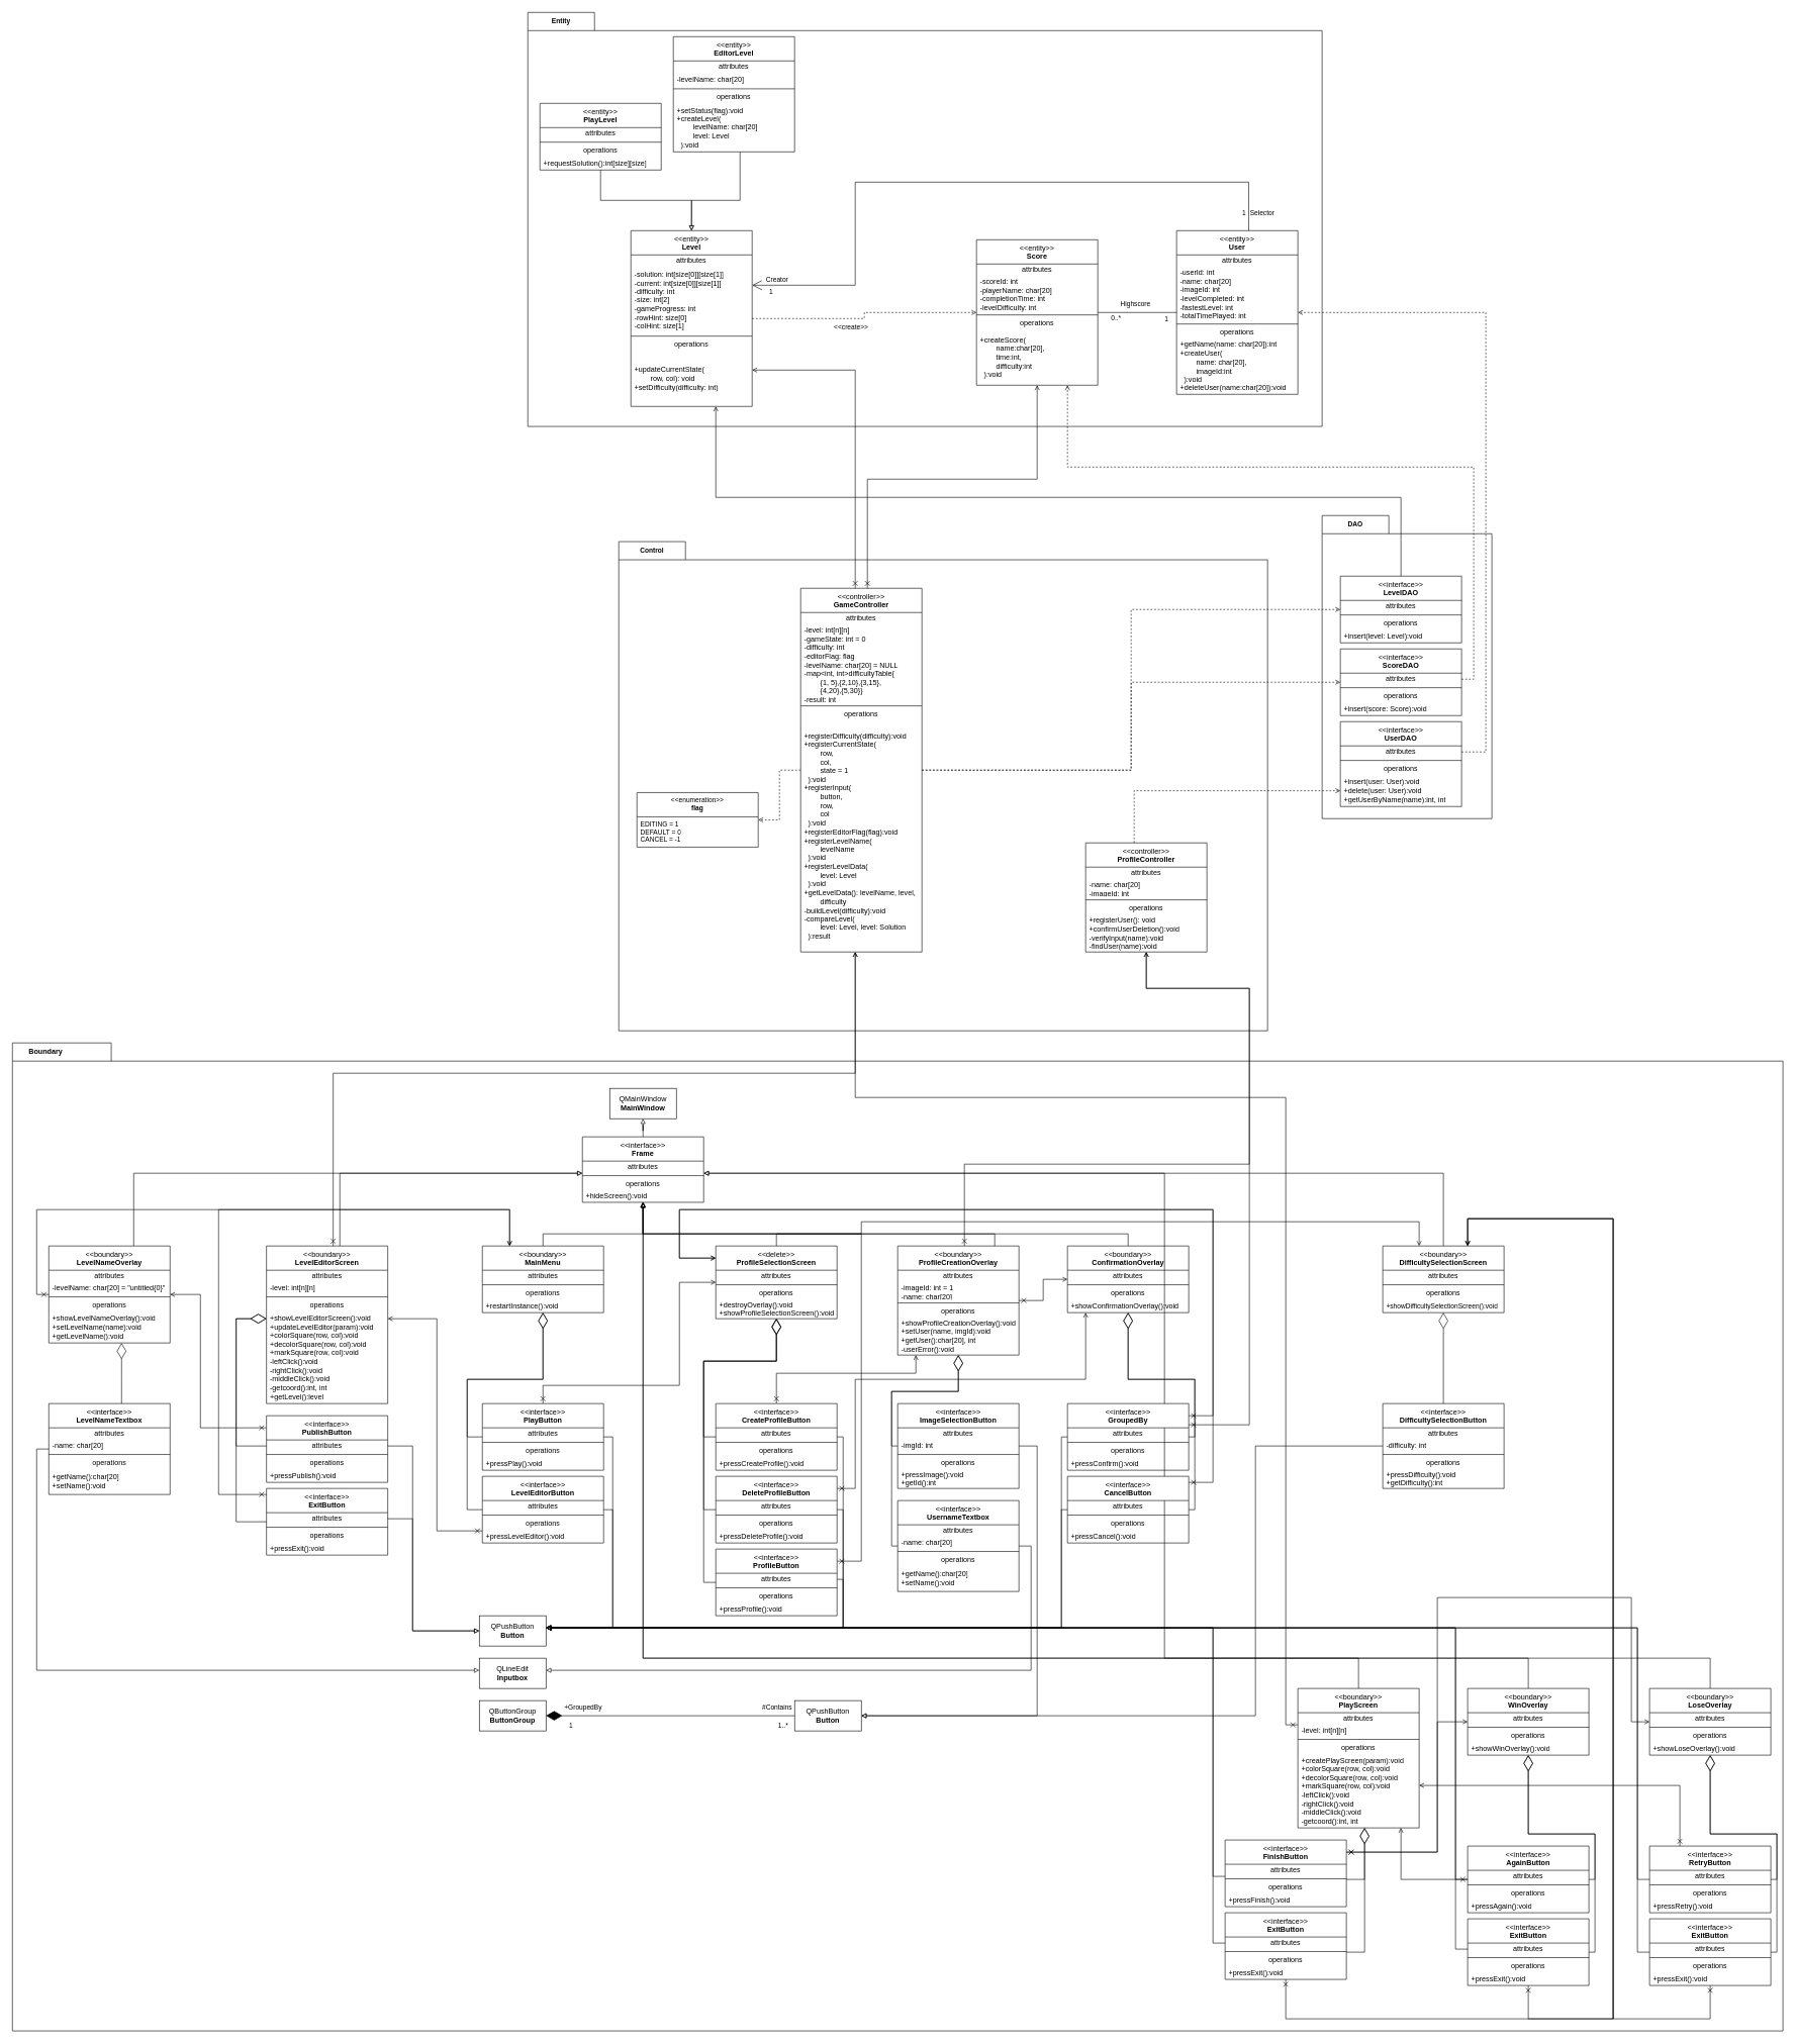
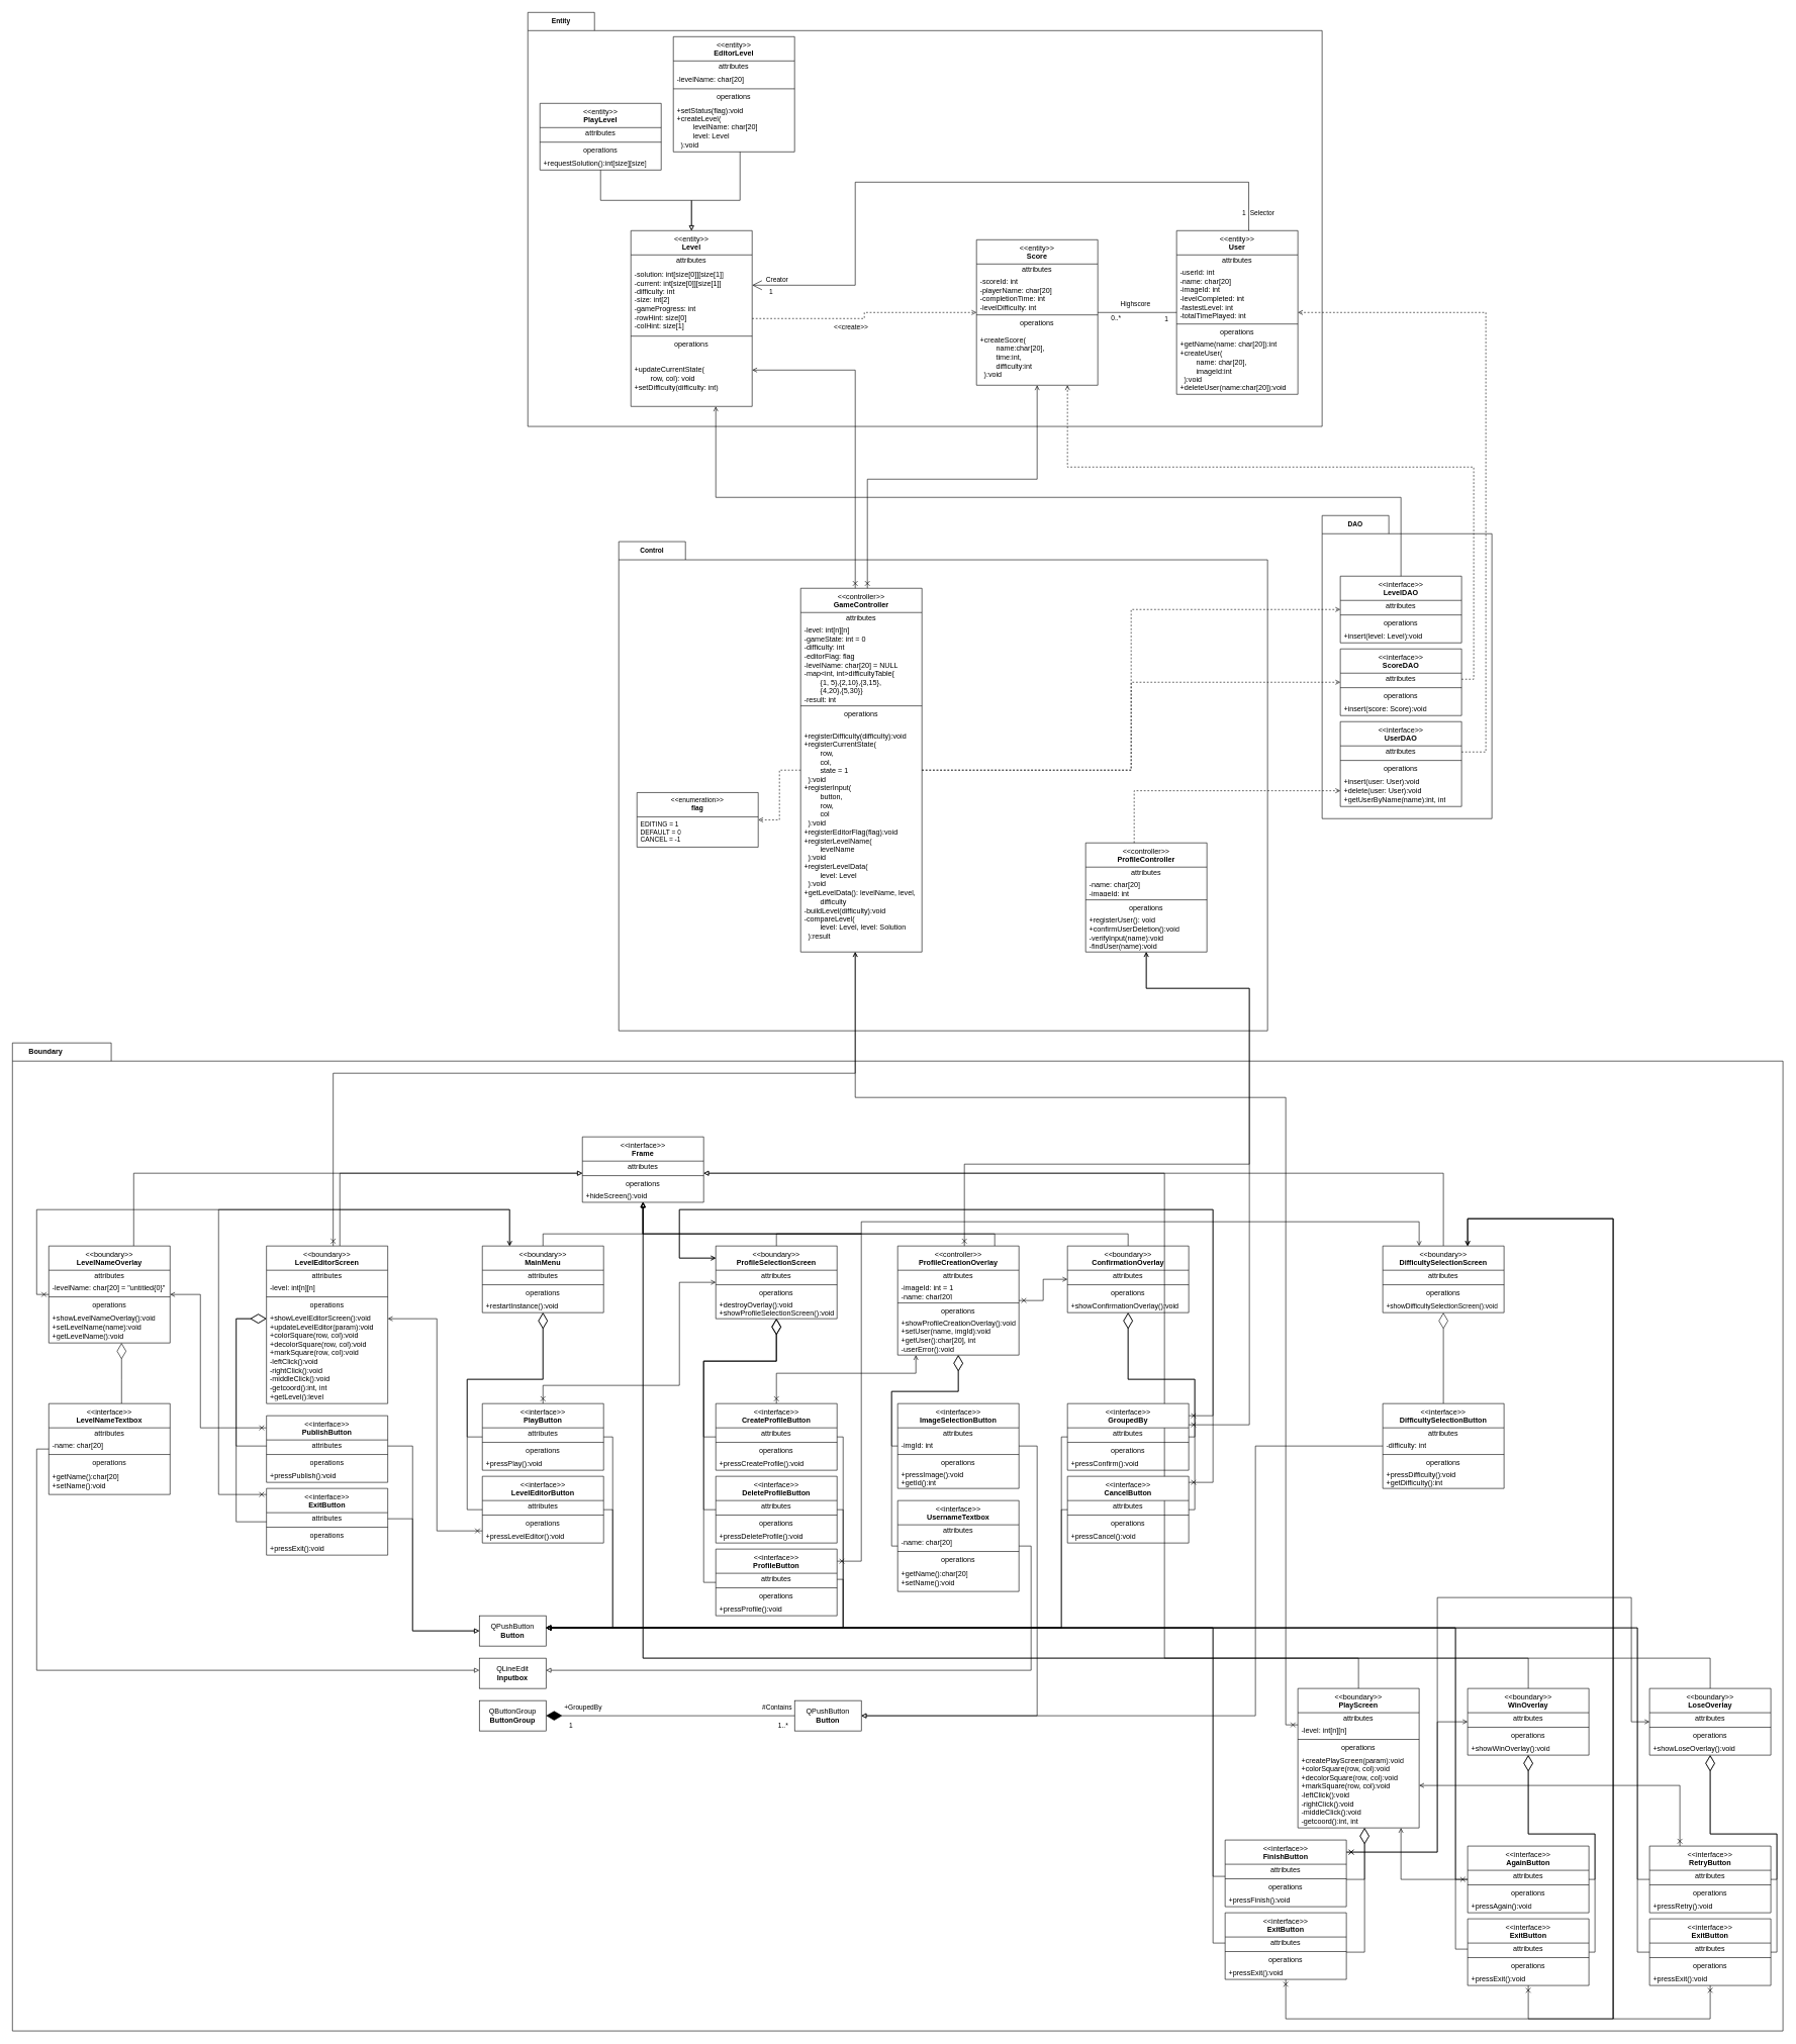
- <mxCell id="179" value="QMainWindow&lt;br&gt;&lt;b&gt;MainWindow&lt;/b&gt;" style="html=1;whiteSpace=wrap;" vertex="1" parent="80"><mxGeometry x="985" y="75" width="110" height="50" as="geometry" /></mxCell>
- <mxCell id="110" style="edgeStyle=orthogonalEdgeStyle;rounded=0;orthogonalLoop=1;jettySize=auto;html=1;strokeColor=default;align=center;verticalAlign=middle;fontFamily=Helvetica;fontSize=11;fontColor=default;labelBackgroundColor=default;endArrow=block;endFill=0;" edge="1" parent="80" source="111" target="179"><mxGeometry relative="1" as="geometry"><mxPoint x="1040" y="65" as="targetPoint" /><Array as="points" /></mxGeometry></mxCell>
- <mxCell id="93" value="&amp;lt;&amp;lt;delete&amp;gt;&amp;gt;&lt;br&gt;&lt;b&gt;ProfileSelectionScreen&lt;/b&gt;" style="swimlane;fontStyle=0;align=center;verticalAlign=top;childLayout=stackLayout;horizontal=1;startSize=40;horizontalStack=0;resizeParent=1;resizeParentMax=0;resizeLast=0;collapsible=0;marginBottom=0;html=1;whiteSpace=wrap;" parent="80" vertex="1"><mxGeometry x="1160" y="335" width="200" height="120" as="geometry" /></mxCell>
+ <mxCell id="93" value="&amp;lt;&amp;lt;boundary&amp;gt;&amp;gt;&lt;br&gt;&lt;b&gt;ProfileSelectionScreen&lt;/b&gt;" style="swimlane;fontStyle=0;align=center;verticalAlign=top;childLayout=stackLayout;horizontal=1;startSize=40;horizontalStack=0;resizeParent=1;resizeParentMax=0;resizeLast=0;collapsible=0;marginBottom=0;html=1;whiteSpace=wrap;" parent="80" vertex="1"><mxGeometry x="1160" y="335" width="200" height="120" as="geometry" /></mxCell>
- <mxCell id="140" value="&amp;lt;&amp;lt;boundary&amp;gt;&amp;gt;&lt;br&gt;&lt;b&gt;ProfileCreationOverlay&lt;/b&gt;" style="swimlane;fontStyle=0;align=center;verticalAlign=top;childLayout=stackLayout;horizontal=1;startSize=40;horizontalStack=0;resizeParent=1;resizeParentMax=0;resizeLast=0;collapsible=0;marginBottom=0;html=1;whiteSpace=wrap;" parent="80" vertex="1"><mxGeometry x="1460" y="335" width="200" height="180" as="geometry" /></mxCell>
+ <mxCell id="140" value="&amp;lt;&amp;lt;controller&amp;gt;&amp;gt;&lt;br&gt;&lt;b&gt;ProfileCreationOverlay&lt;/b&gt;" style="swimlane;fontStyle=0;align=center;verticalAlign=top;childLayout=stackLayout;horizontal=1;startSize=40;horizontalStack=0;resizeParent=1;resizeParentMax=0;resizeLast=0;collapsible=0;marginBottom=0;html=1;whiteSpace=wrap;" parent="80" vertex="1"><mxGeometry x="1460" y="335" width="200" height="180" as="geometry" /></mxCell>
- <mxCell id="125" style="edgeStyle=orthogonalEdgeStyle;rounded=0;orthogonalLoop=1;jettySize=auto;html=1;strokeColor=default;align=center;verticalAlign=middle;fontFamily=Helvetica;fontSize=11;fontColor=default;labelBackgroundColor=default;startArrow=cross;startFill=0;endArrow=open;endFill=0;" edge="1" parent="80" source="126" target="148"><mxGeometry relative="1" as="geometry"><Array as="points"><mxPoint x="1390" y="735" /><mxPoint x="1390" y="555" /><mxPoint x="1770" y="555" /></Array></mxGeometry></mxCell>
